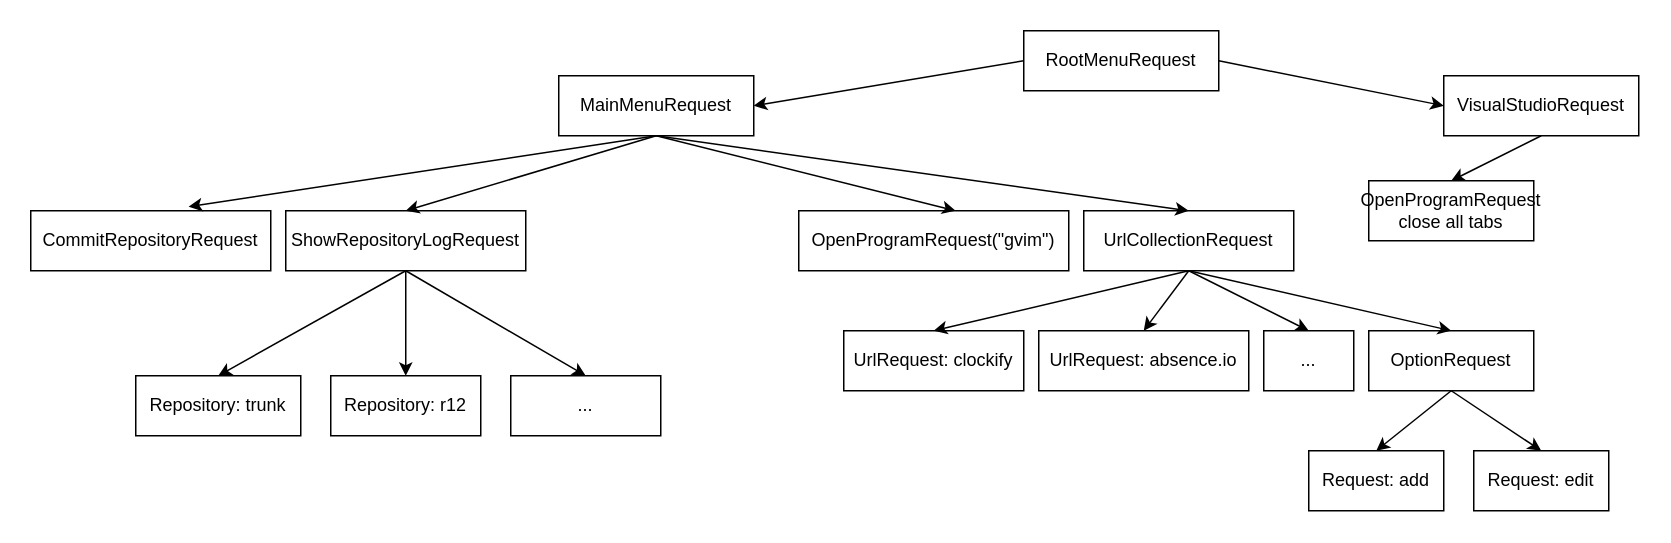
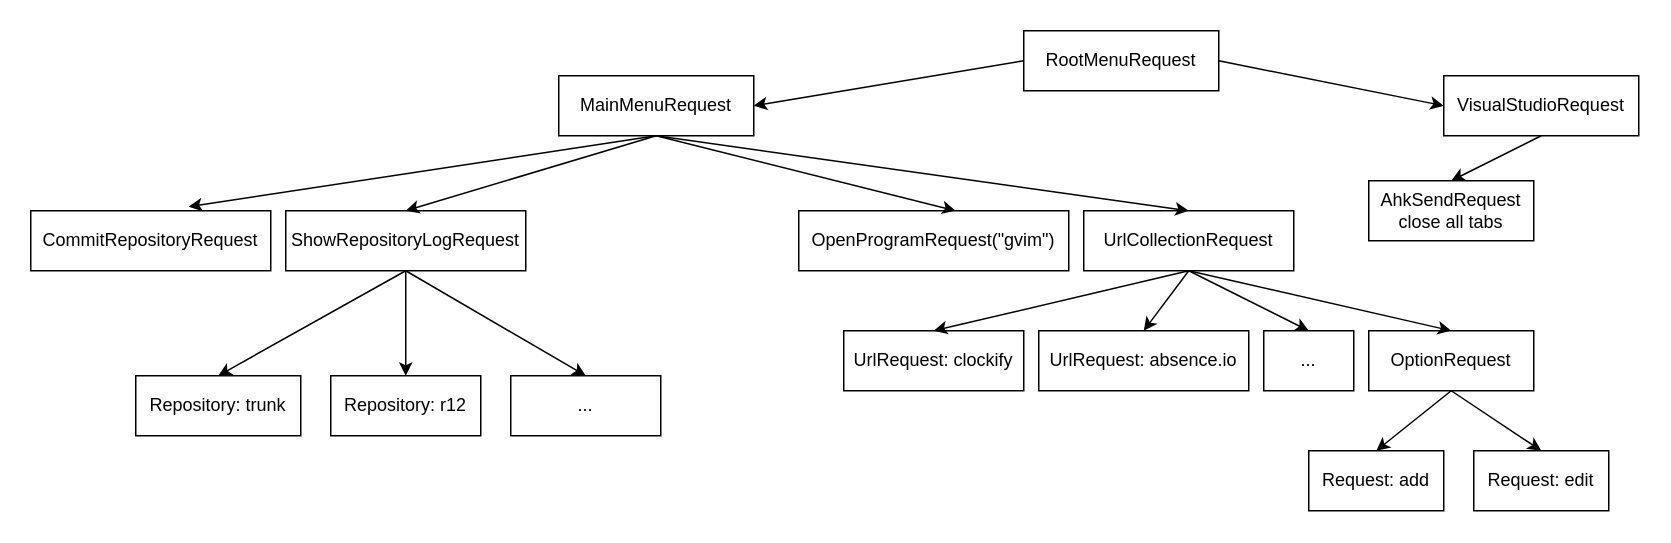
- <mxCell id="33" value="OpenProgramRequest close all tabs" style="rounded=0;whiteSpace=wrap;html=1;" vertex="1" parent="1"><mxGeometry x="912" y="120" width="110" height="40" as="geometry" /></mxCell>
+ <mxCell id="33" value="AhkSendRequest close all tabs" style="rounded=0;whiteSpace=wrap;html=1;" vertex="1" parent="1"><mxGeometry x="912" y="120" width="110" height="40" as="geometry" /></mxCell>
